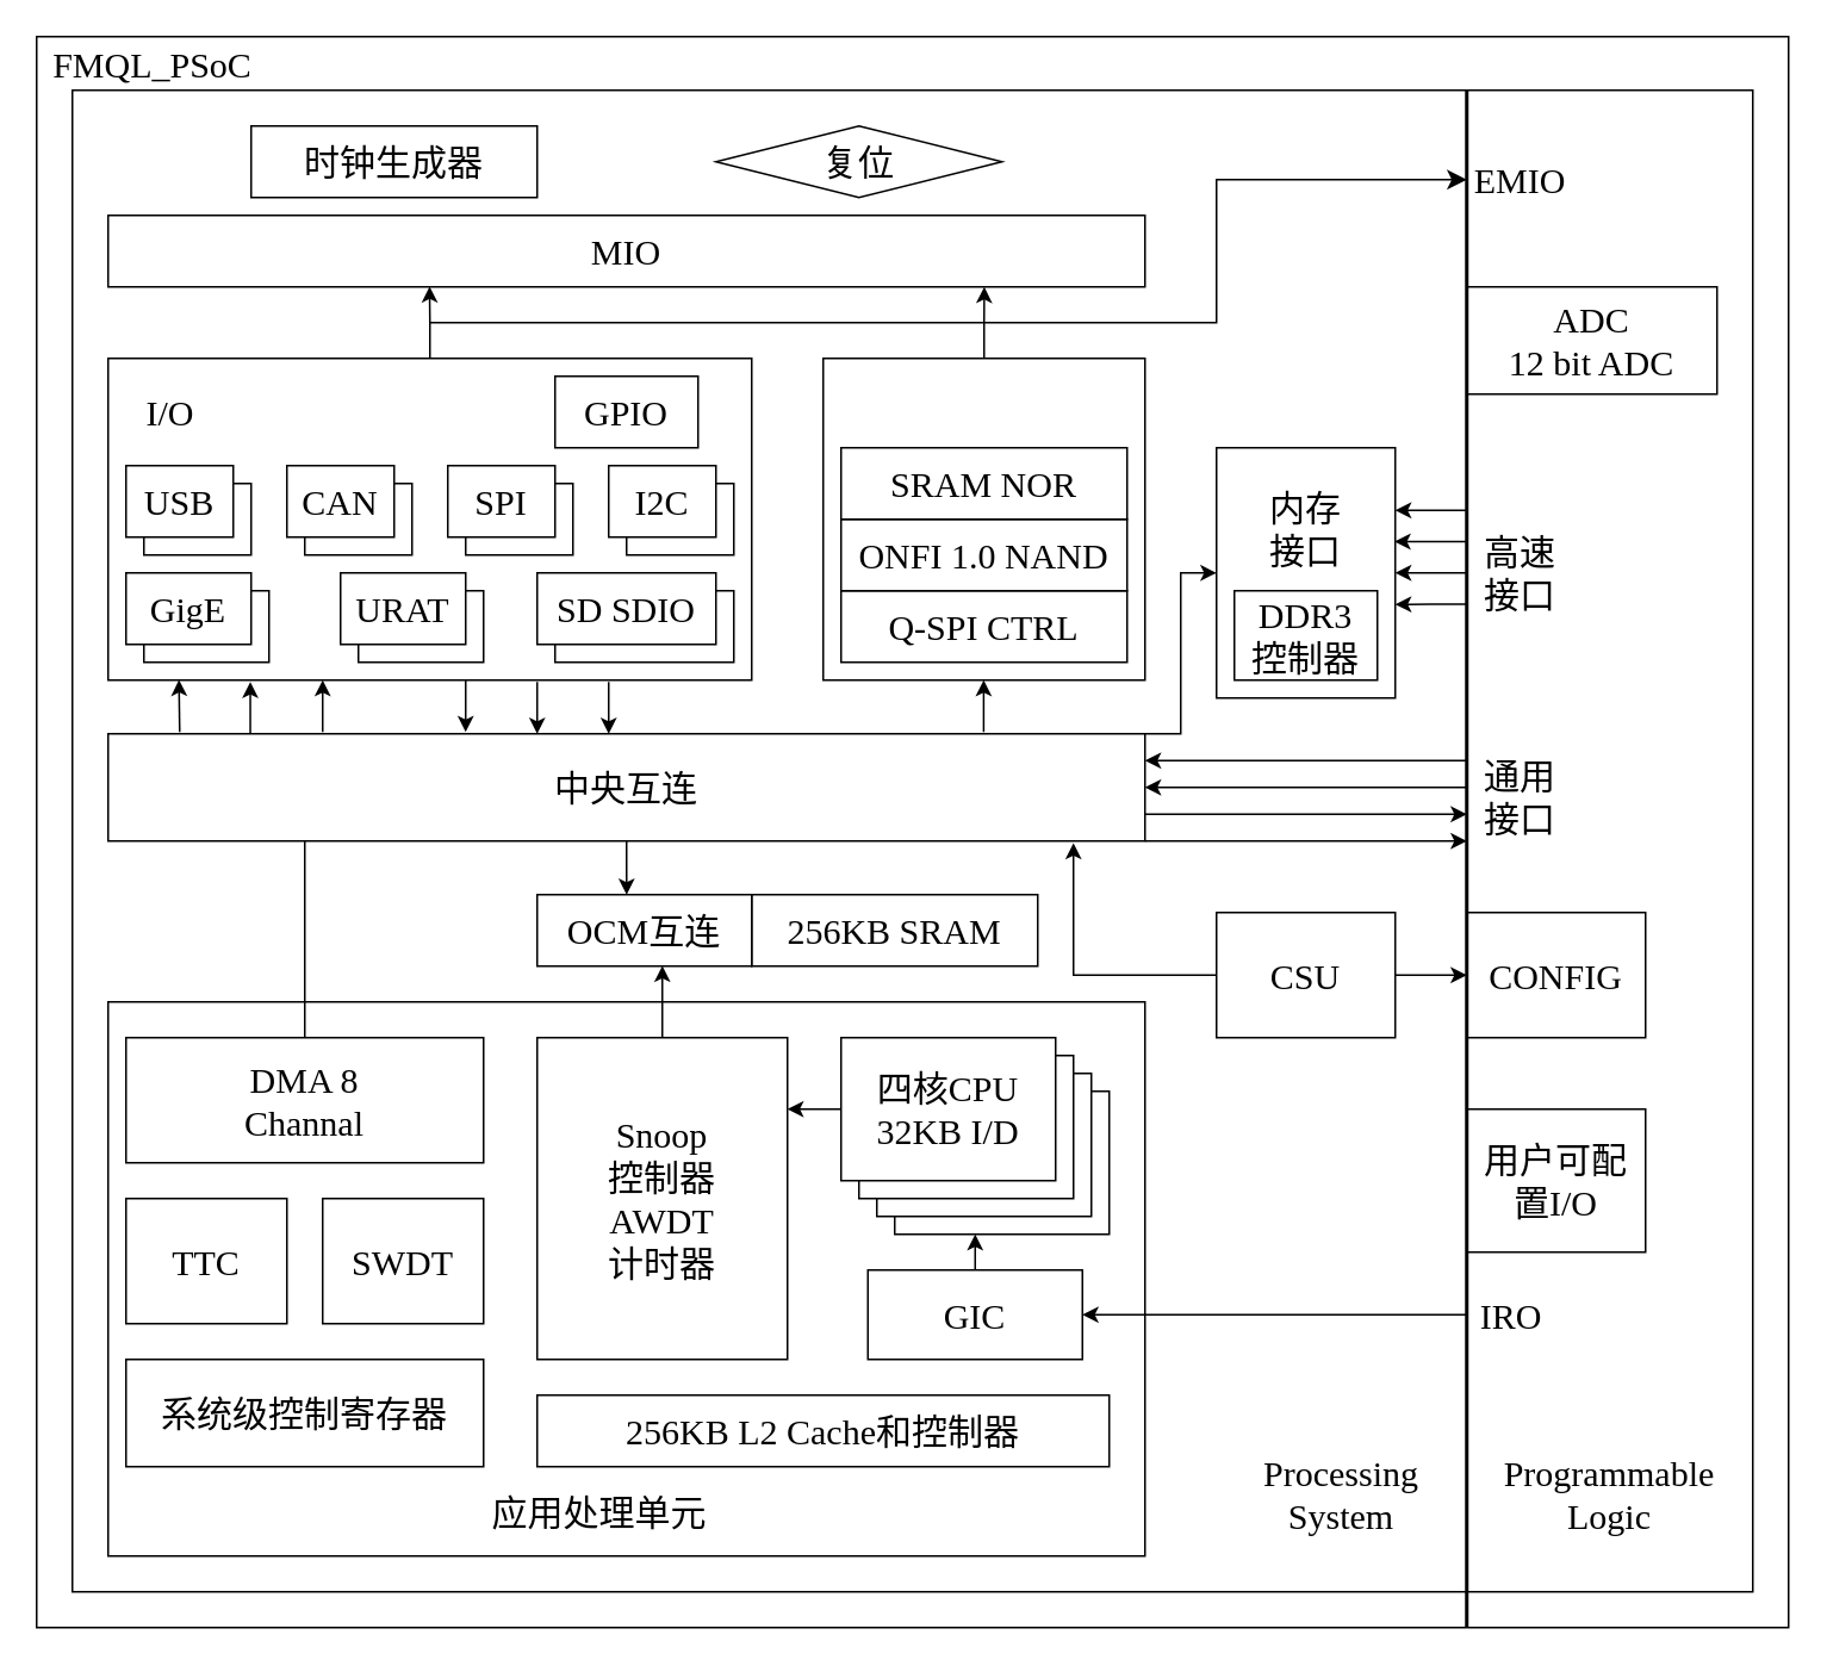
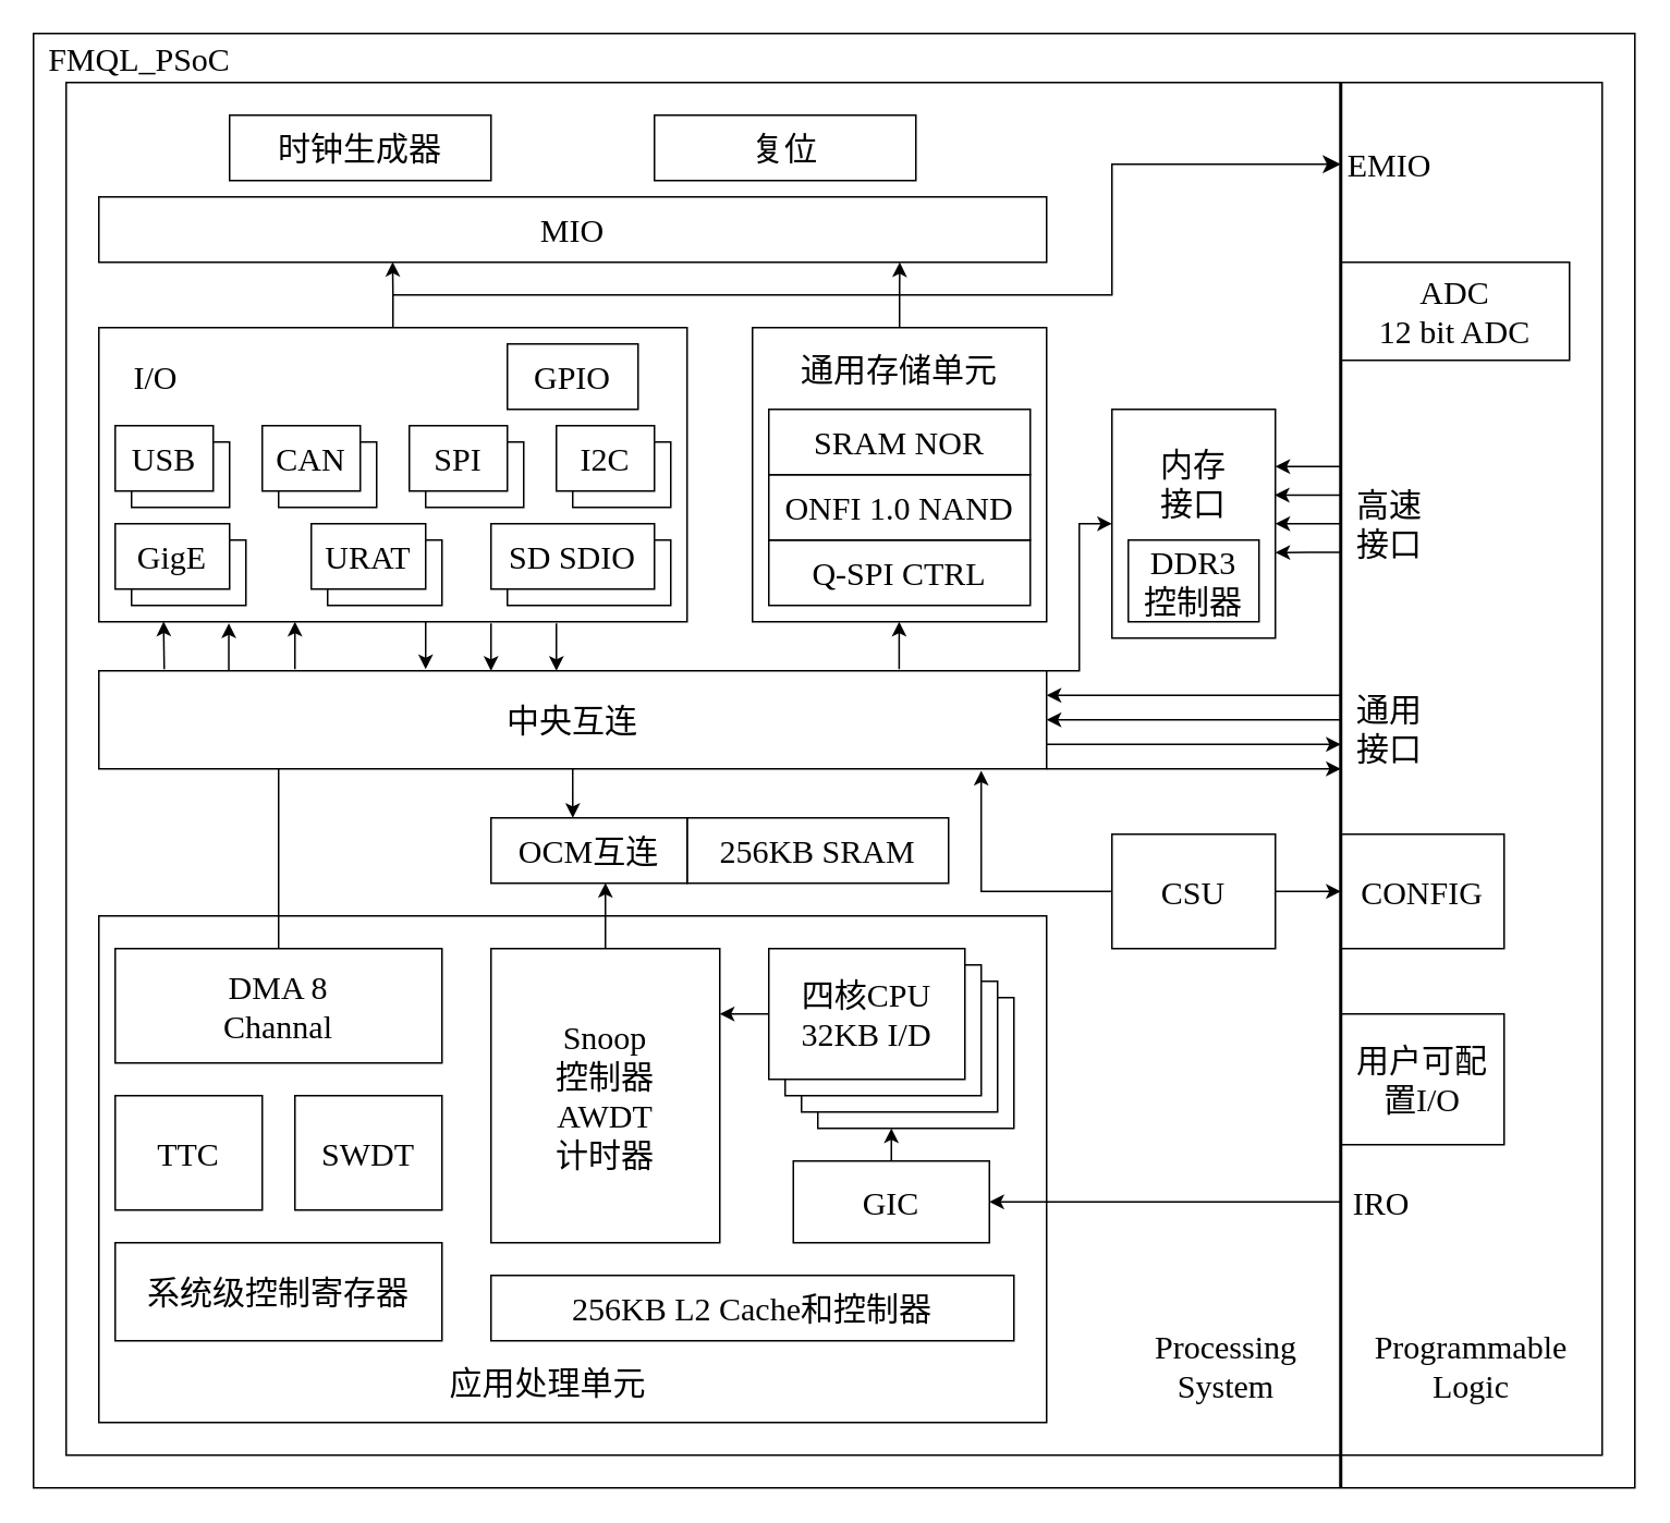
- <mxCell id="7" value="&lt;font style=&quot;font-size: 20px;&quot;&gt;复位&lt;/font&gt;" style="rhombus;whiteSpace=wrap;html=1;strokeColor=default;align=center;verticalAlign=middle;fontFamily=宋体;fontSize=20;fontColor=default;fillColor=none;" vertex="1" parent="1"><mxGeometry x="400" y="70" width="160" height="40" as="geometry" /></mxCell>
+ <mxCell id="7" value="&lt;font style=&quot;font-size: 20px;&quot;&gt;复位&lt;/font&gt;" style="rounded=0;whiteSpace=wrap;html=1;strokeColor=default;align=center;verticalAlign=middle;fontFamily=宋体;fontSize=20;fontColor=default;fillColor=none;" vertex="1" parent="1"><mxGeometry x="400" y="70" width="160" height="40" as="geometry" /></mxCell>
+ <mxCell id="59" value="&lt;font face=&quot;宋体&quot;&gt;通用存储单元&lt;/font&gt;" style="text;html=1;align=center;verticalAlign=middle;whiteSpace=wrap;rounded=0;fontSize=20;" vertex="1" parent="1"><mxGeometry x="485" y="210" width="130" height="30" as="geometry" /></mxCell>
